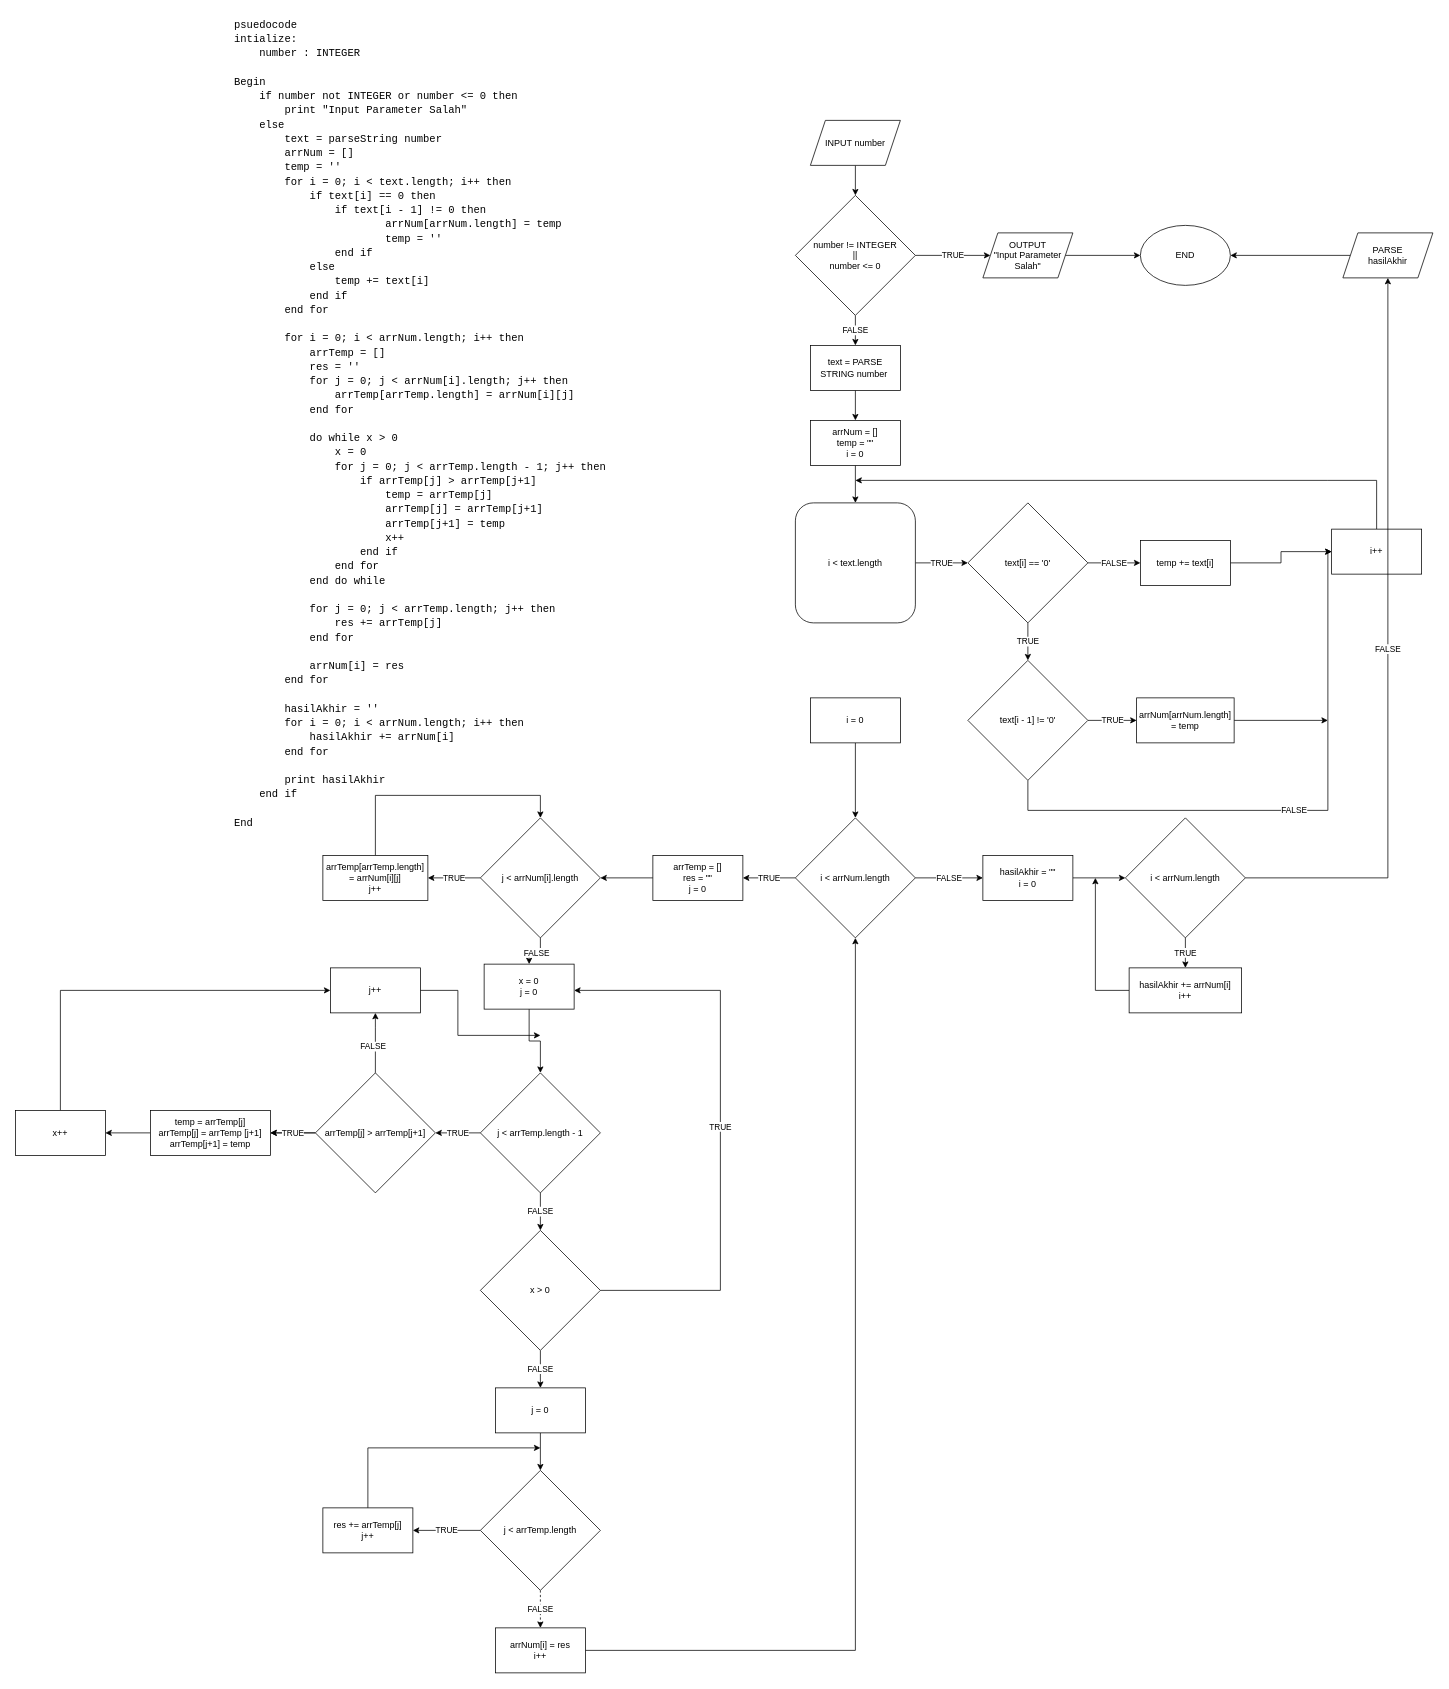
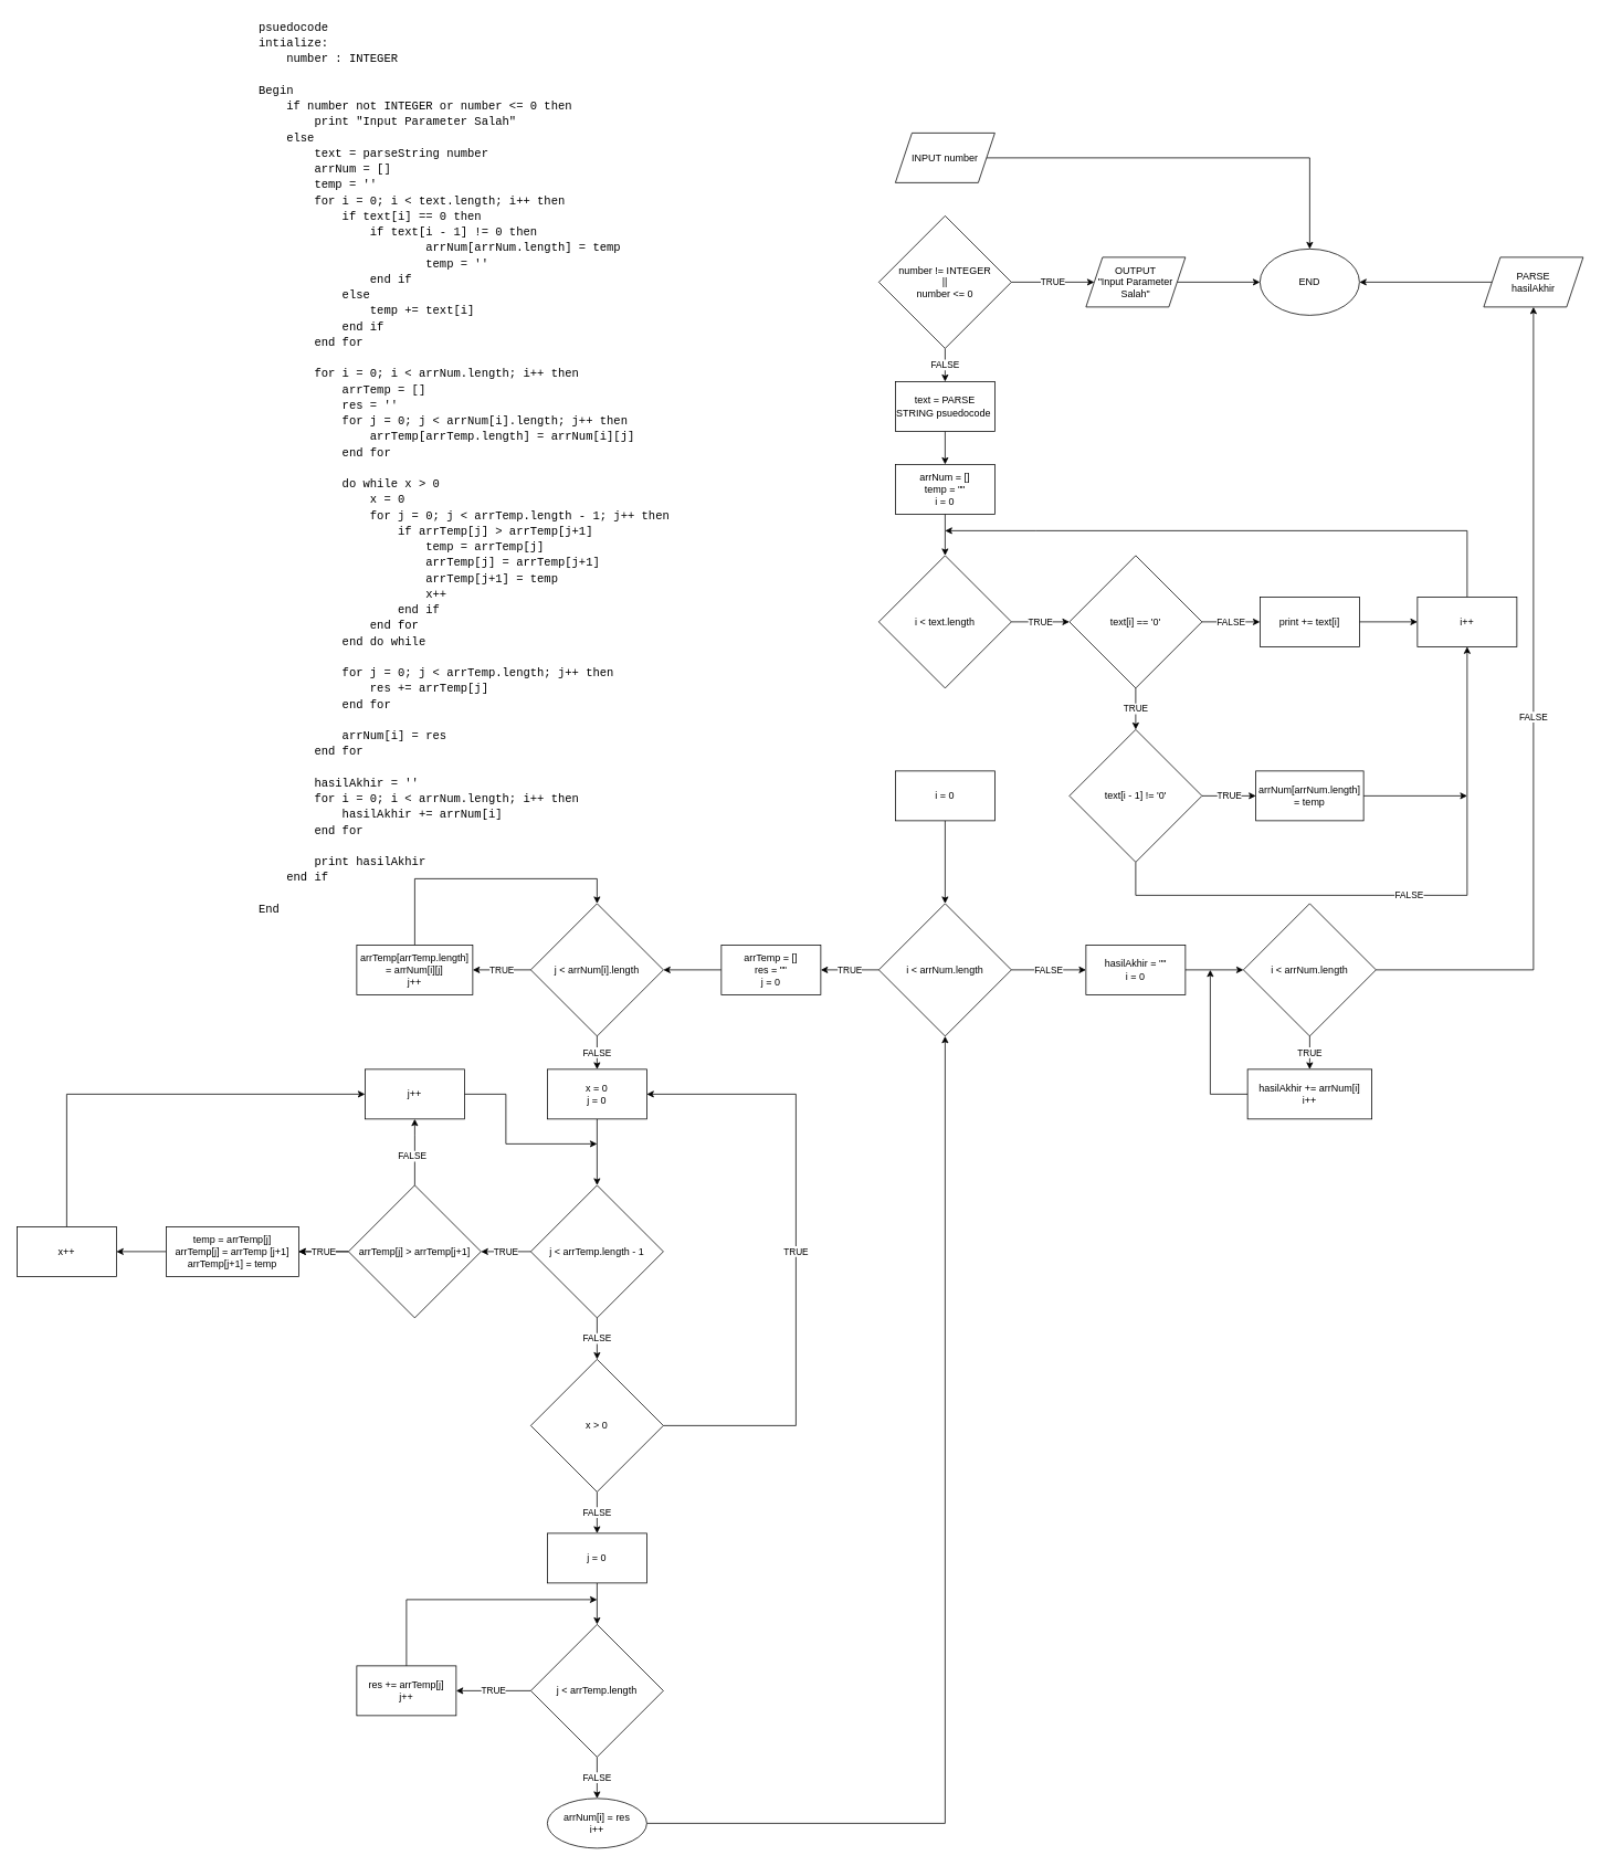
- <mxCell id="3" style="edgeStyle=orthogonalEdgeStyle;rounded=0;orthogonalLoop=1;jettySize=auto;html=1;fontColor=#000000;" edge="1" parent="1" source="4" target="7"><mxGeometry relative="1" as="geometry" /></mxCell>
+ <mxCell id="3" style="edgeStyle=orthogonalEdgeStyle;rounded=0;orthogonalLoop=1;jettySize=auto;html=1;fontColor=#000000;" edge="1" parent="1" source="4" target="10"><mxGeometry relative="1" as="geometry" /></mxCell>
- <mxCell id="12" value="text = PARSE STRING number&amp;nbsp;" style="rounded=0;whiteSpace=wrap;html=1;labelBackgroundColor=none;fontColor=#000000;" vertex="1" parent="1"><mxGeometry y="460" width="120" height="60" as="geometry" x="1080" /></mxCell>
+ <mxCell id="12" value="text = PARSE STRING psuedocode&amp;nbsp;" style="rounded=0;whiteSpace=wrap;html=1;labelBackgroundColor=none;fontColor=#000000;" vertex="1" parent="1"><mxGeometry y="460" width="120" height="60" as="geometry" x="1080" /></mxCell>
- <mxCell id="28" value="i++" style="rounded=0;whiteSpace=wrap;html=1;labelBackgroundColor=none;fontColor=#000000;" vertex="1" parent="1"><mxGeometry x="1775" y="705" width="120" height="60" as="geometry" /></mxCell>
+ <mxCell id="28" value="i++" style="rounded=0;whiteSpace=wrap;html=1;labelBackgroundColor=none;fontColor=#000000;" vertex="1" parent="1"><mxGeometry x="1710" y="720" width="120" height="60" as="geometry" /></mxCell>
- <mxCell id="16" value="i &amp;lt; text.length" style="whiteSpace=wrap;html=1;labelBackgroundColor=none;fontColor=#000000;rounded=1;" vertex="1" parent="1"><mxGeometry x="1060" y="670" width="160" height="160" as="geometry" /></mxCell>
+ <mxCell id="16" value="i &amp;lt; text.length" style="rhombus;whiteSpace=wrap;html=1;labelBackgroundColor=none;fontColor=#000000;" vertex="1" parent="1"><mxGeometry x="1060" y="670" width="160" height="160" as="geometry" /></mxCell>
- <mxCell id="24" value="temp += text[i]" style="rounded=0;whiteSpace=wrap;html=1;labelBackgroundColor=none;fontColor=#000000;" vertex="1" parent="1"><mxGeometry x="1520" y="720" width="120" height="60" as="geometry" /></mxCell>
+ <mxCell id="24" value="print += text[i]" style="rounded=0;whiteSpace=wrap;html=1;labelBackgroundColor=none;fontColor=#000000;" vertex="1" parent="1"><mxGeometry x="1520" y="720" width="120" height="60" as="geometry" /></mxCell>
- <mxCell id="42" value="x = 0&lt;br&gt;j = 0" style="rounded=0;whiteSpace=wrap;html=1;labelBackgroundColor=none;fontColor=#000000;" vertex="1" parent="1"><mxGeometry x="645" y="1285" width="120" height="60" as="geometry" /></mxCell>
+ <mxCell id="42" value="x = 0&lt;br&gt;j = 0" style="rounded=0;whiteSpace=wrap;html=1;labelBackgroundColor=none;fontColor=#000000;" vertex="1" parent="1"><mxGeometry x="660" y="1290" width="120" height="60" as="geometry" /></mxCell>
- <mxCell id="60" value="FALSE" style="edgeStyle=orthogonalEdgeStyle;rounded=0;orthogonalLoop=1;jettySize=auto;html=1;fontColor=#000000;dashed=1;" edge="1" parent="1" source="62" target="68"><mxGeometry relative="1" as="geometry" /></mxCell>
+ <mxCell id="60" value="FALSE" style="edgeStyle=orthogonalEdgeStyle;rounded=0;orthogonalLoop=1;jettySize=auto;html=1;fontColor=#000000;" edge="1" parent="1" source="62" target="68"><mxGeometry relative="1" as="geometry" /></mxCell>
- <mxCell id="68" value="arrNum[i] = res&lt;br&gt;i++" style="rounded=0;whiteSpace=wrap;html=1;labelBackgroundColor=none;fontColor=#000000;" vertex="1" parent="1"><mxGeometry x="660" y="2170" width="120" height="60" as="geometry" /></mxCell>
+ <mxCell id="68" value="arrNum[i] = res&lt;br&gt;i++" style="ellipse;whiteSpace=wrap;html=1;labelBackgroundColor=none;fontColor=#000000;" vertex="1" parent="1"><mxGeometry x="660" y="2170" width="120" height="60" as="geometry" /></mxCell>
